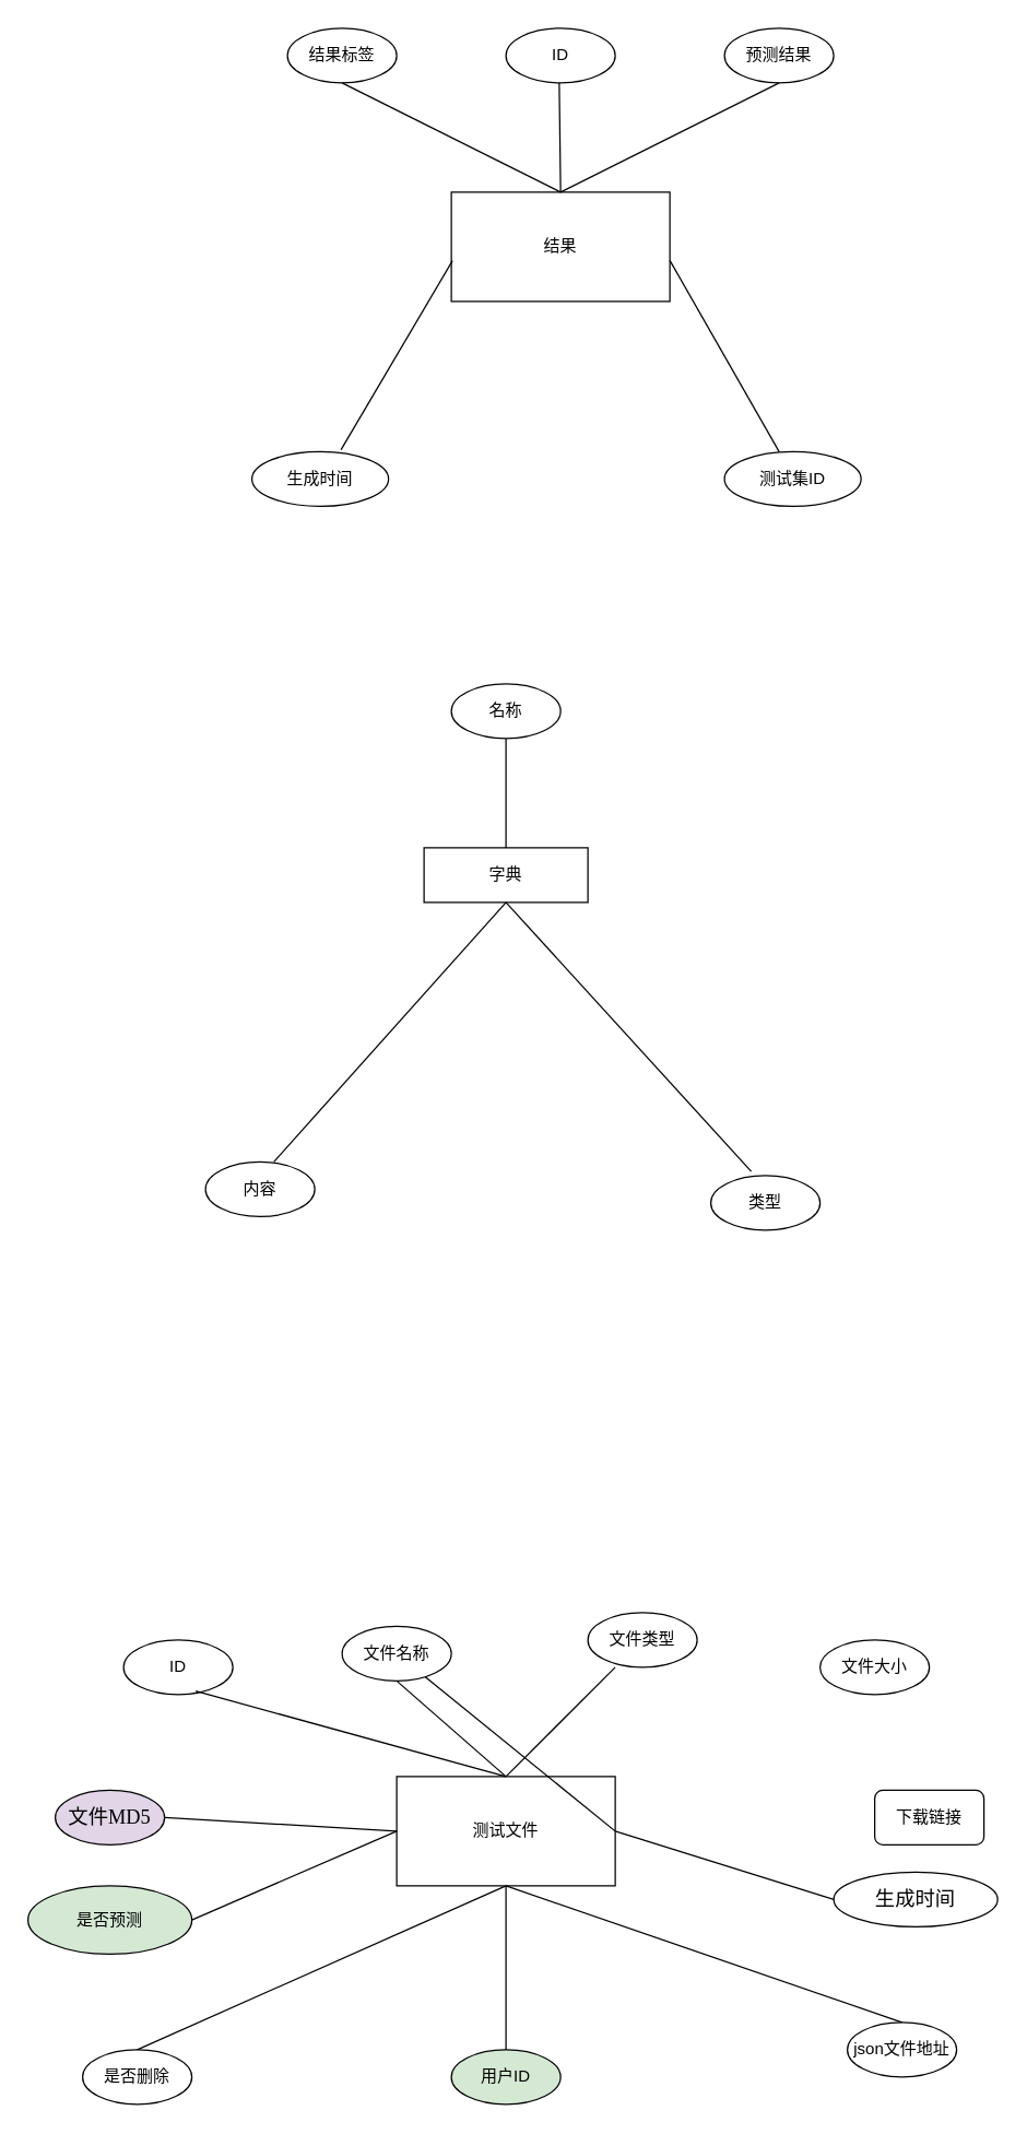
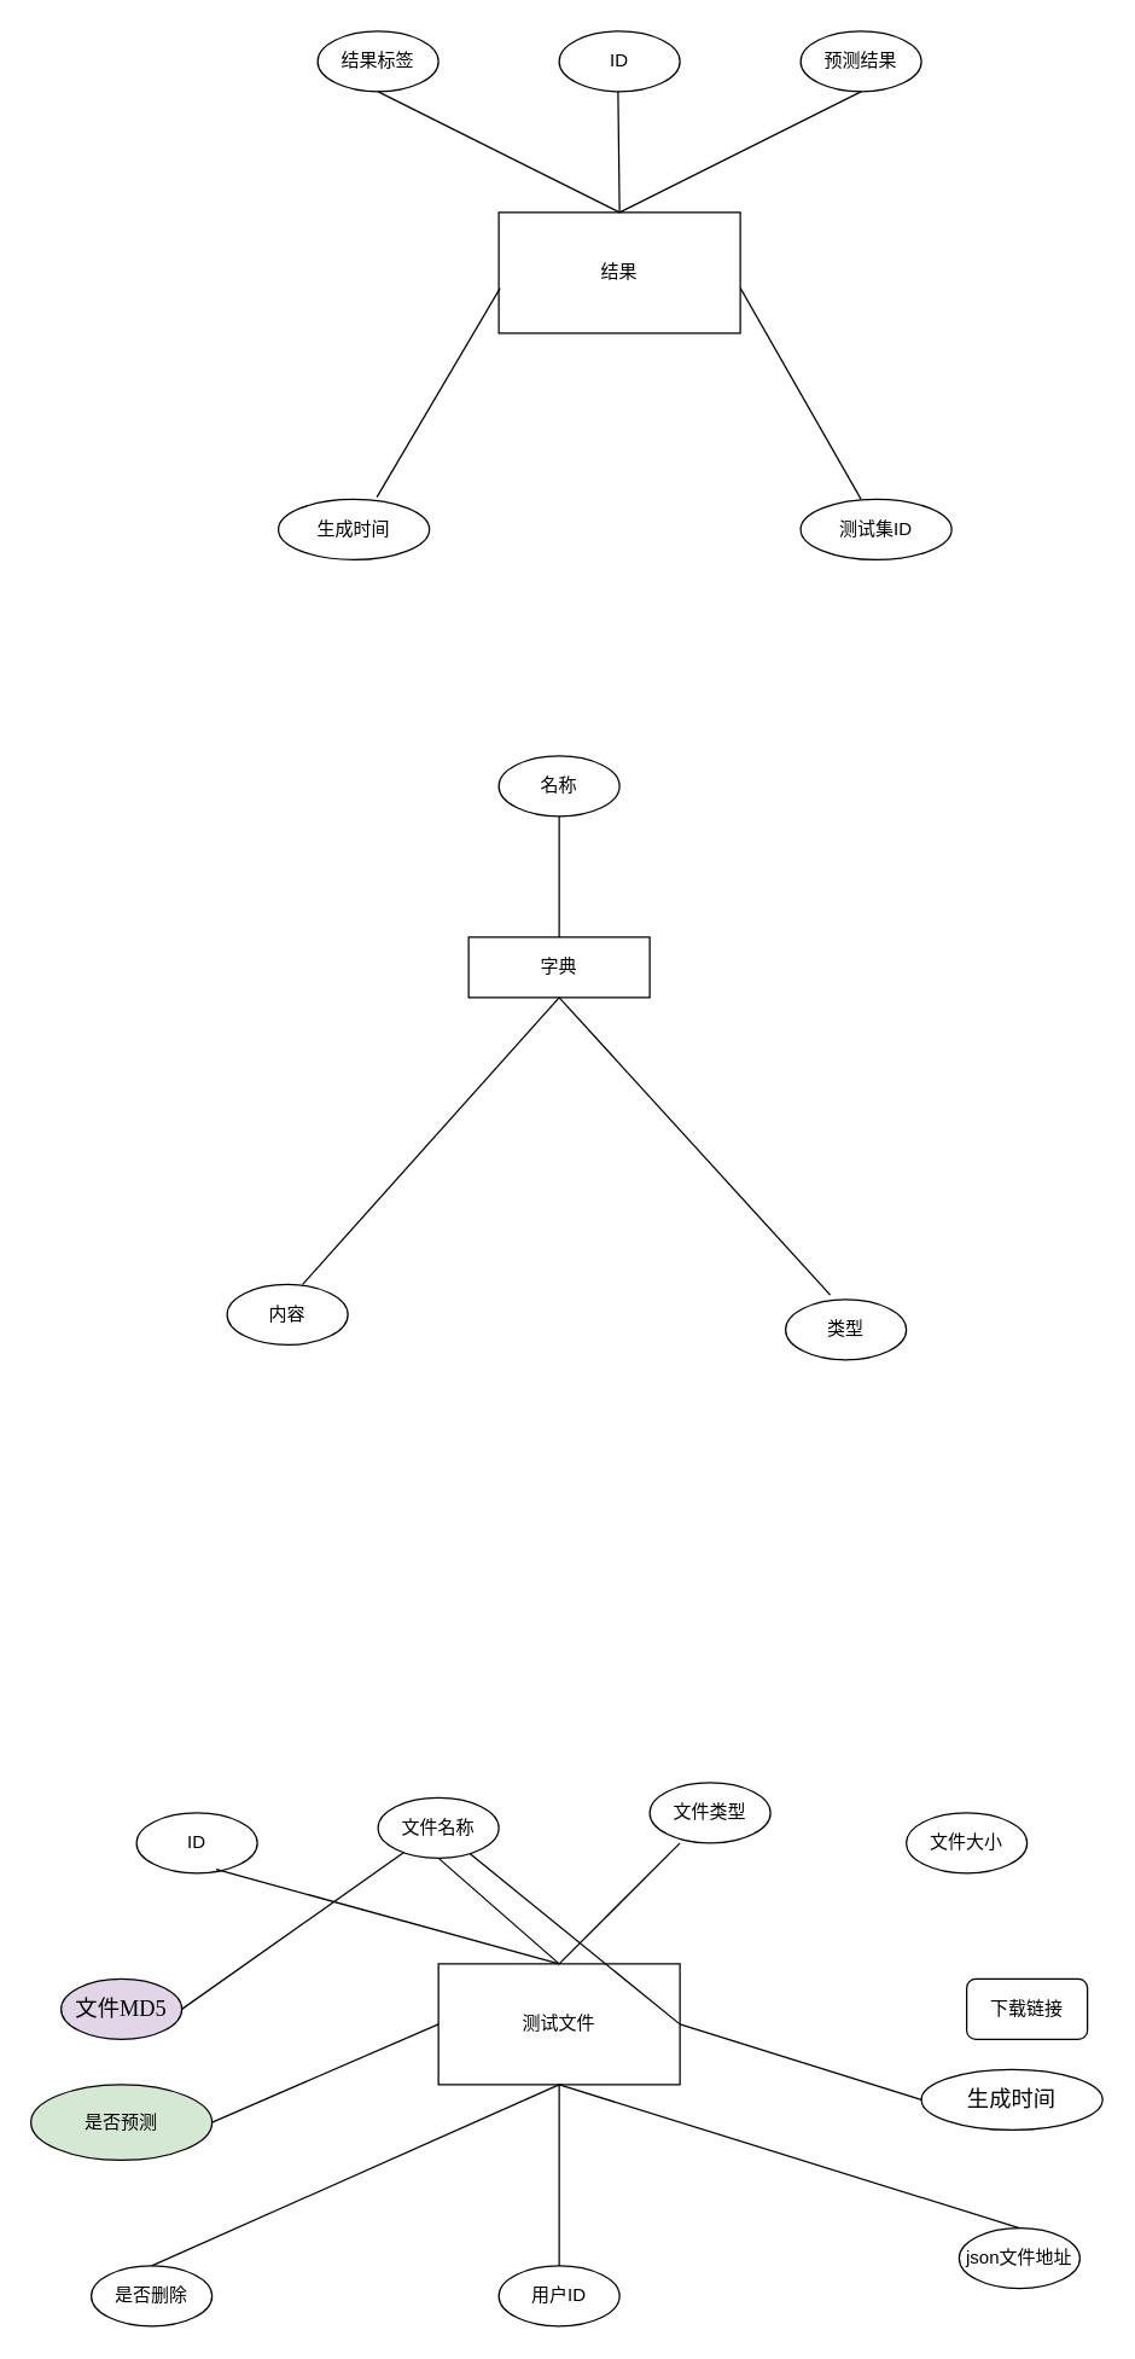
- <mxCell id="37" value="" style="endArrow=none;html=1;rounded=0;exitX=1;exitY=0.5;exitDx=0;exitDy=0;entryX=0;entryY=0.5;entryDx=0;entryDy=0;" parent="1" source="27" edge="1" target="31"><mxGeometry width="50" height="50" relative="1" as="geometry"><mxPoint x="240" y="1390" as="sourcePoint" /><mxPoint x="250" y="1290" as="targetPoint" /></mxGeometry></mxCell>
+ <mxCell id="37" value="" style="endArrow=none;html=1;rounded=0;exitX=1;exitY=0.5;exitDx=0;exitDy=0;" parent="1" source="27" edge="1" target="25"><mxGeometry width="50" height="50" relative="1" as="geometry"><mxPoint x="240" y="1390" as="sourcePoint" /><mxPoint x="250" y="1290" as="targetPoint" /></mxGeometry></mxCell>
- <mxCell id="28" value="json文件地址" style="ellipse;whiteSpace=wrap;html=1;align=center;" parent="1" vertex="1"><mxGeometry x="620" y="1480" width="80" height="40" as="geometry" /></mxCell>
+ <mxCell id="28" value="json文件地址" style="ellipse;whiteSpace=wrap;html=1;align=center;" parent="1" vertex="1"><mxGeometry x="635" y="1475" width="80" height="40" as="geometry" /></mxCell>
- <mxCell id="29" value="用户ID" style="ellipse;whiteSpace=wrap;html=1;align=center;fillColor=#d5e8d4;" parent="1" vertex="1"><mxGeometry x="330" y="1500" width="80" height="40" as="geometry" /></mxCell>
+ <mxCell id="29" value="用户ID" style="ellipse;whiteSpace=wrap;html=1;align=center;" parent="1" vertex="1"><mxGeometry x="330" y="1500" width="80" height="40" as="geometry" /></mxCell>
